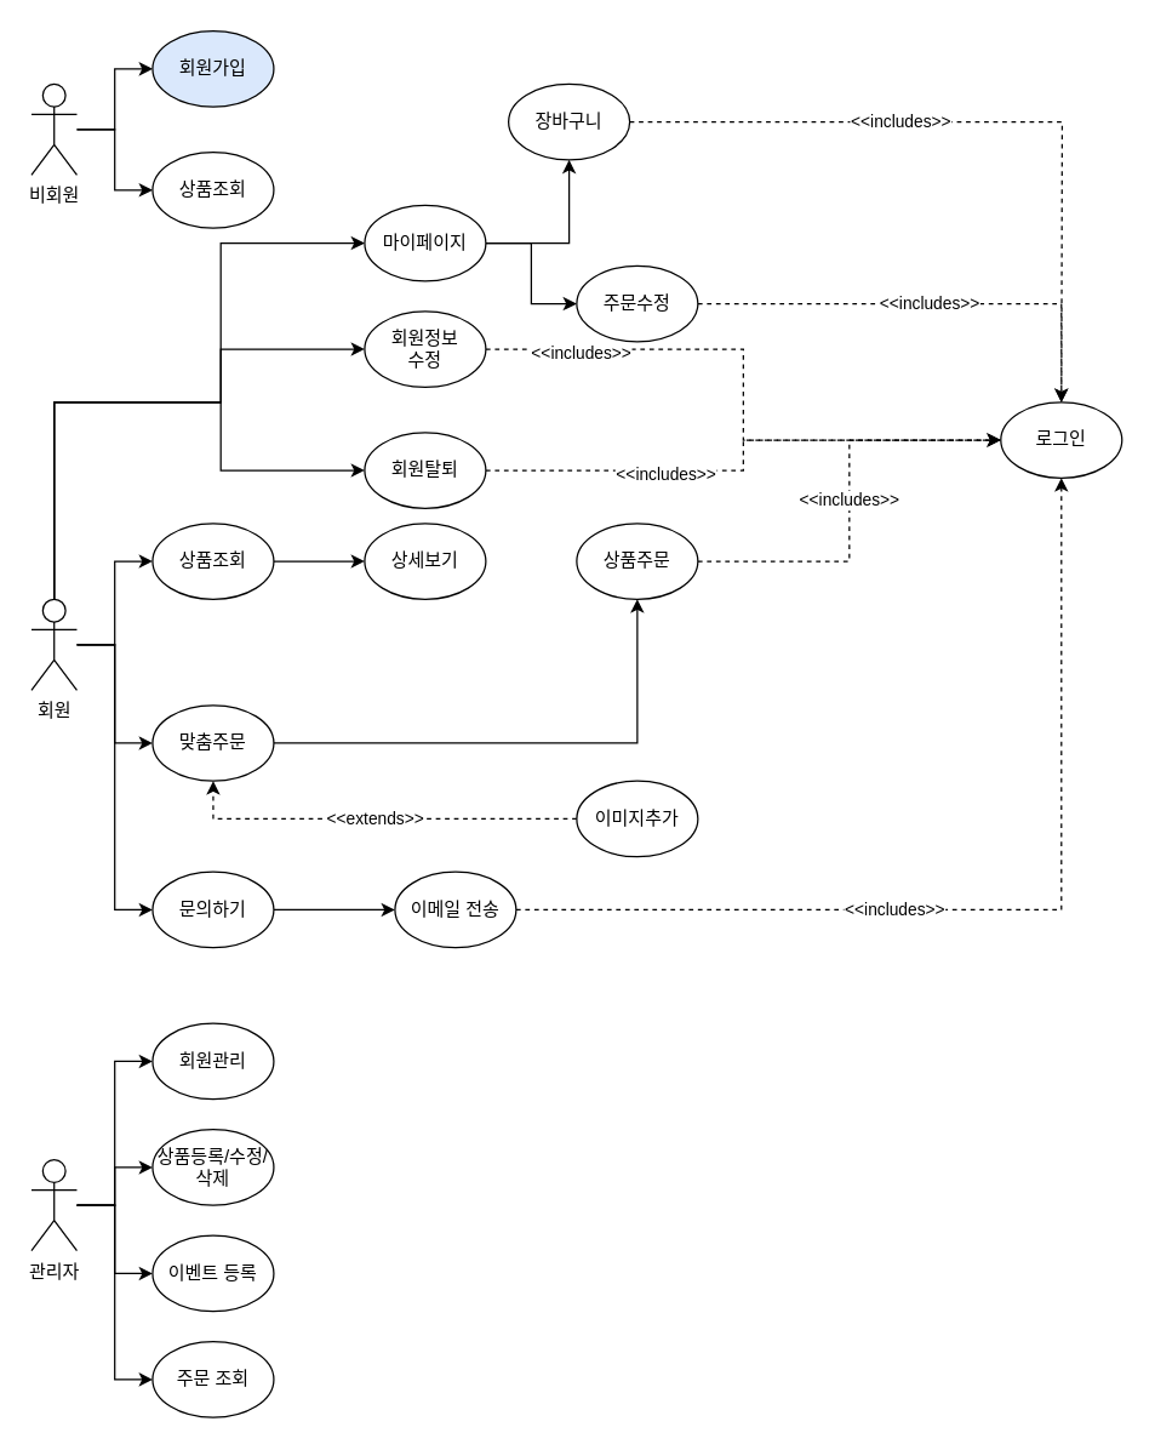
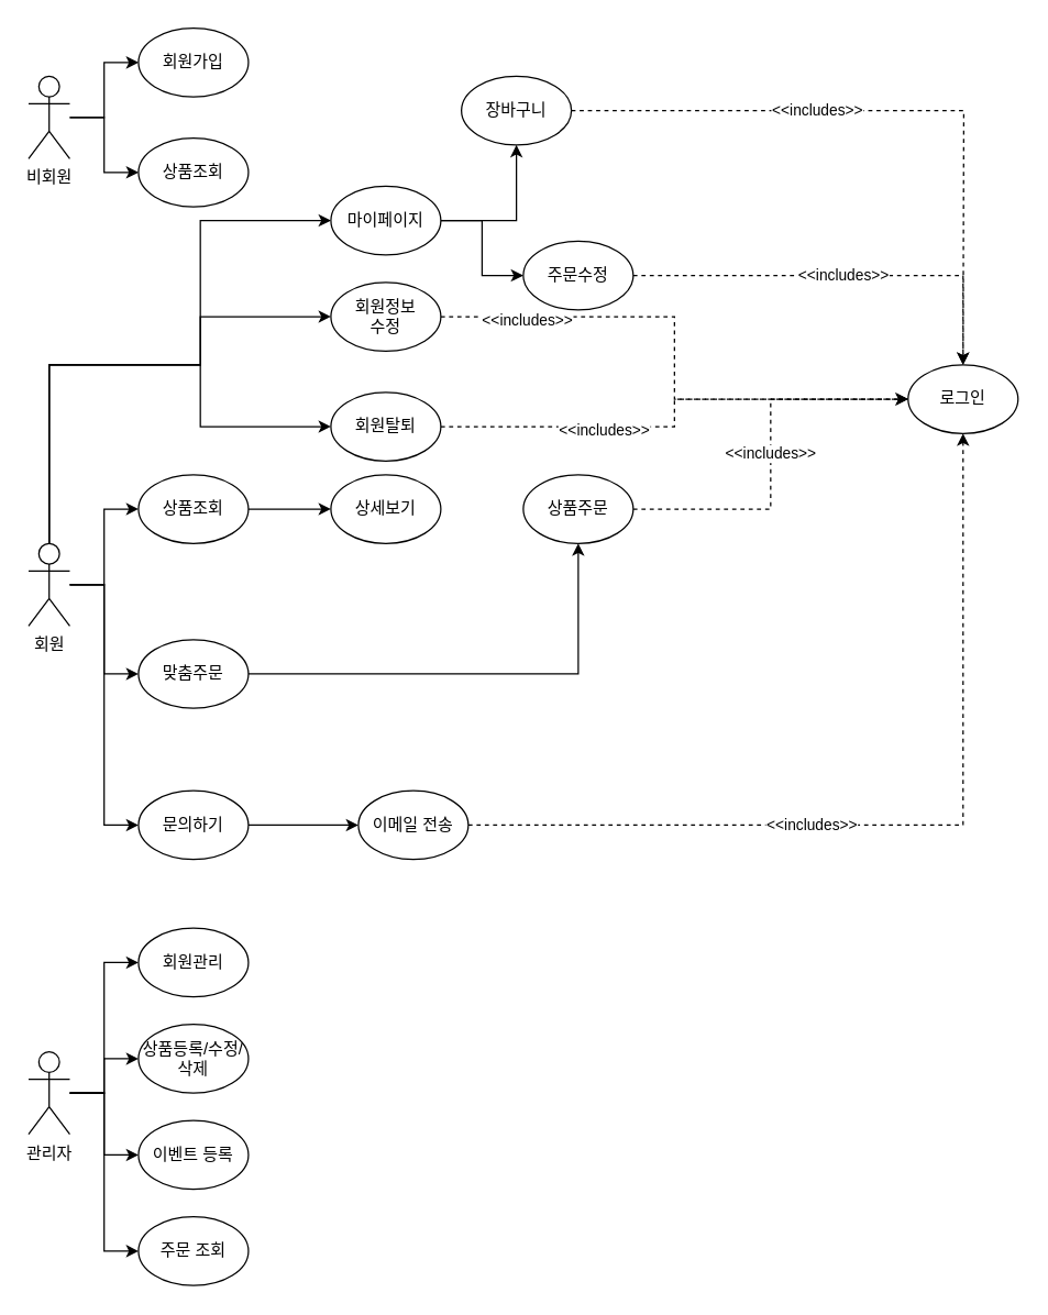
- <mxCell id="31" value="회원가입" style="ellipse;whiteSpace=wrap;html=1;fillColor=#dae8fc;" vertex="1" parent="1"><mxGeometry x="100" y="20" width="80" height="50" as="geometry" /></mxCell>
+ <mxCell id="31" value="회원가입" style="ellipse;whiteSpace=wrap;html=1;" vertex="1" parent="1"><mxGeometry x="100" y="20" width="80" height="50" as="geometry" /></mxCell>
- <mxCell id="48" value="&amp;lt;&amp;lt;extends&amp;gt;&amp;gt;" style="edgeStyle=orthogonalEdgeStyle;rounded=0;orthogonalLoop=1;jettySize=auto;html=1;entryX=0.5;entryY=1;entryDx=0;entryDy=0;endArrow=classic;endFill=1;dashed=1;" edge="1" parent="1" source="49" target="24"><mxGeometry relative="1" as="geometry" /></mxCell>
- <mxCell id="49" value="이미지추가" style="ellipse;whiteSpace=wrap;html=1;" vertex="1" parent="1"><mxGeometry x="380" y="515" width="80" height="50" as="geometry" /></mxCell>
